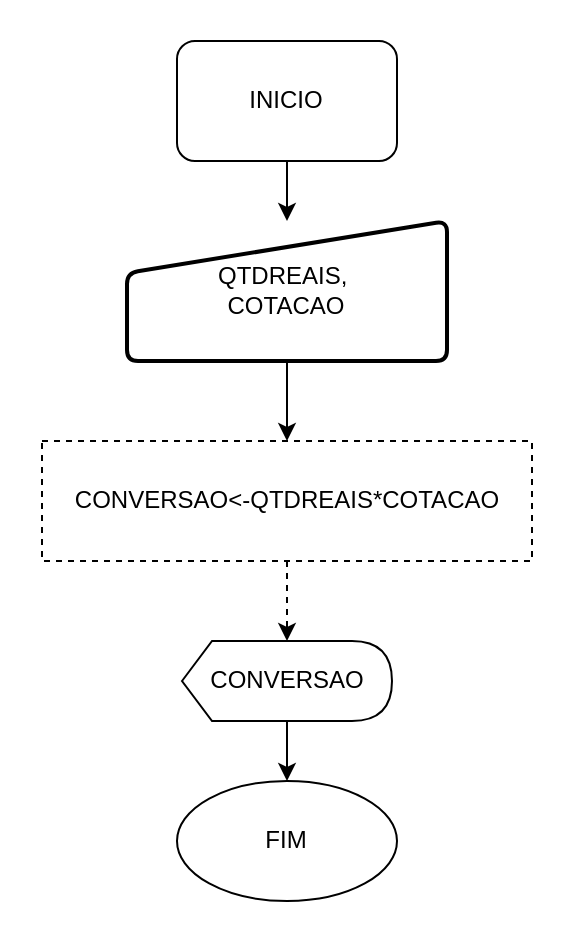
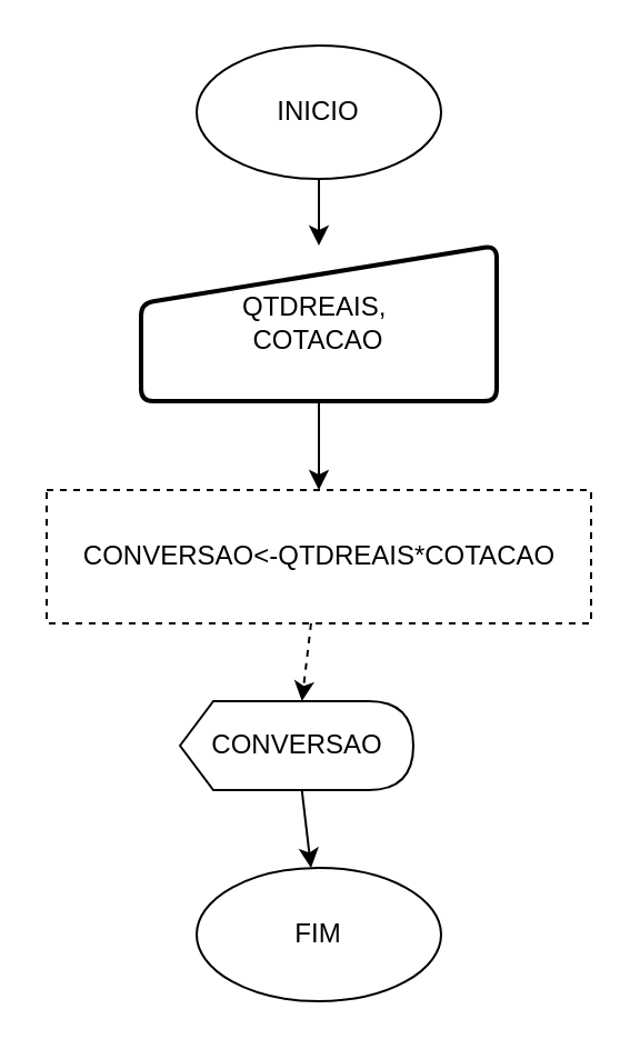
- <mxCell id="3" value="INICIO" style="whiteSpace=wrap;html=1;rounded=1;" parent="1" vertex="1"><mxGeometry x="88" y="20" width="110" height="60" as="geometry" /></mxCell>
+ <mxCell id="3" value="INICIO" style="ellipse;whiteSpace=wrap;html=1;" parent="1" vertex="1"><mxGeometry x="88" y="20" width="110" height="60" as="geometry" /></mxCell>
- <mxCell id="8" value="CONVERSAO" style="shape=display;whiteSpace=wrap;html=1;size=0.143;" parent="1" vertex="1"><mxGeometry x="90.5" y="320" width="105" height="40" as="geometry" /></mxCell>
+ <mxCell id="8" value="CONVERSAO" style="shape=display;whiteSpace=wrap;html=1;size=0.143;" parent="1" vertex="1"><mxGeometry x="80.5" y="315" width="105" height="40" as="geometry" /></mxCell>
